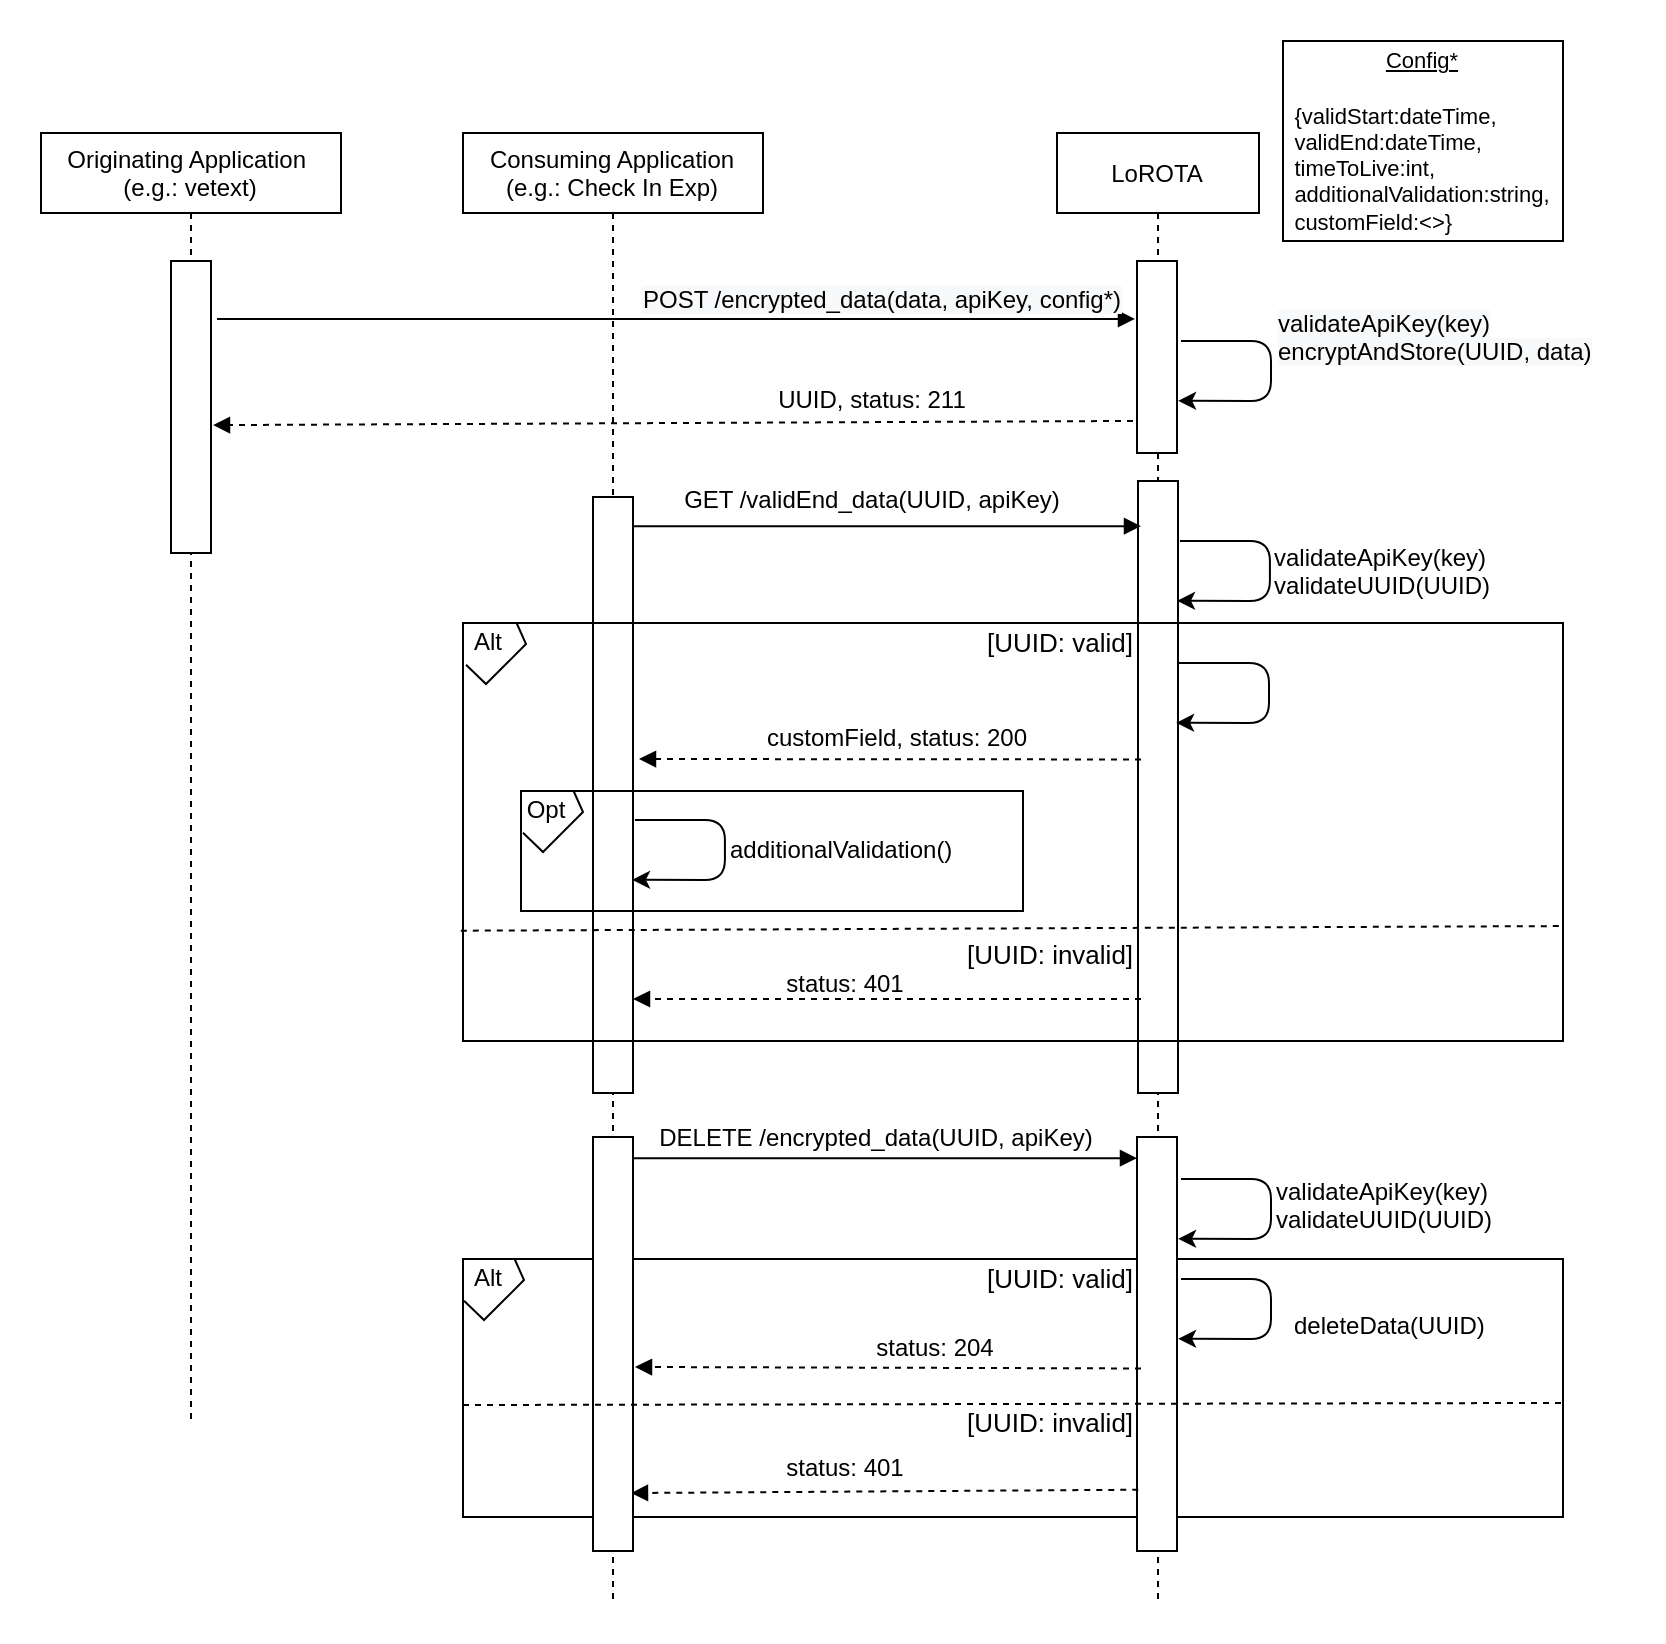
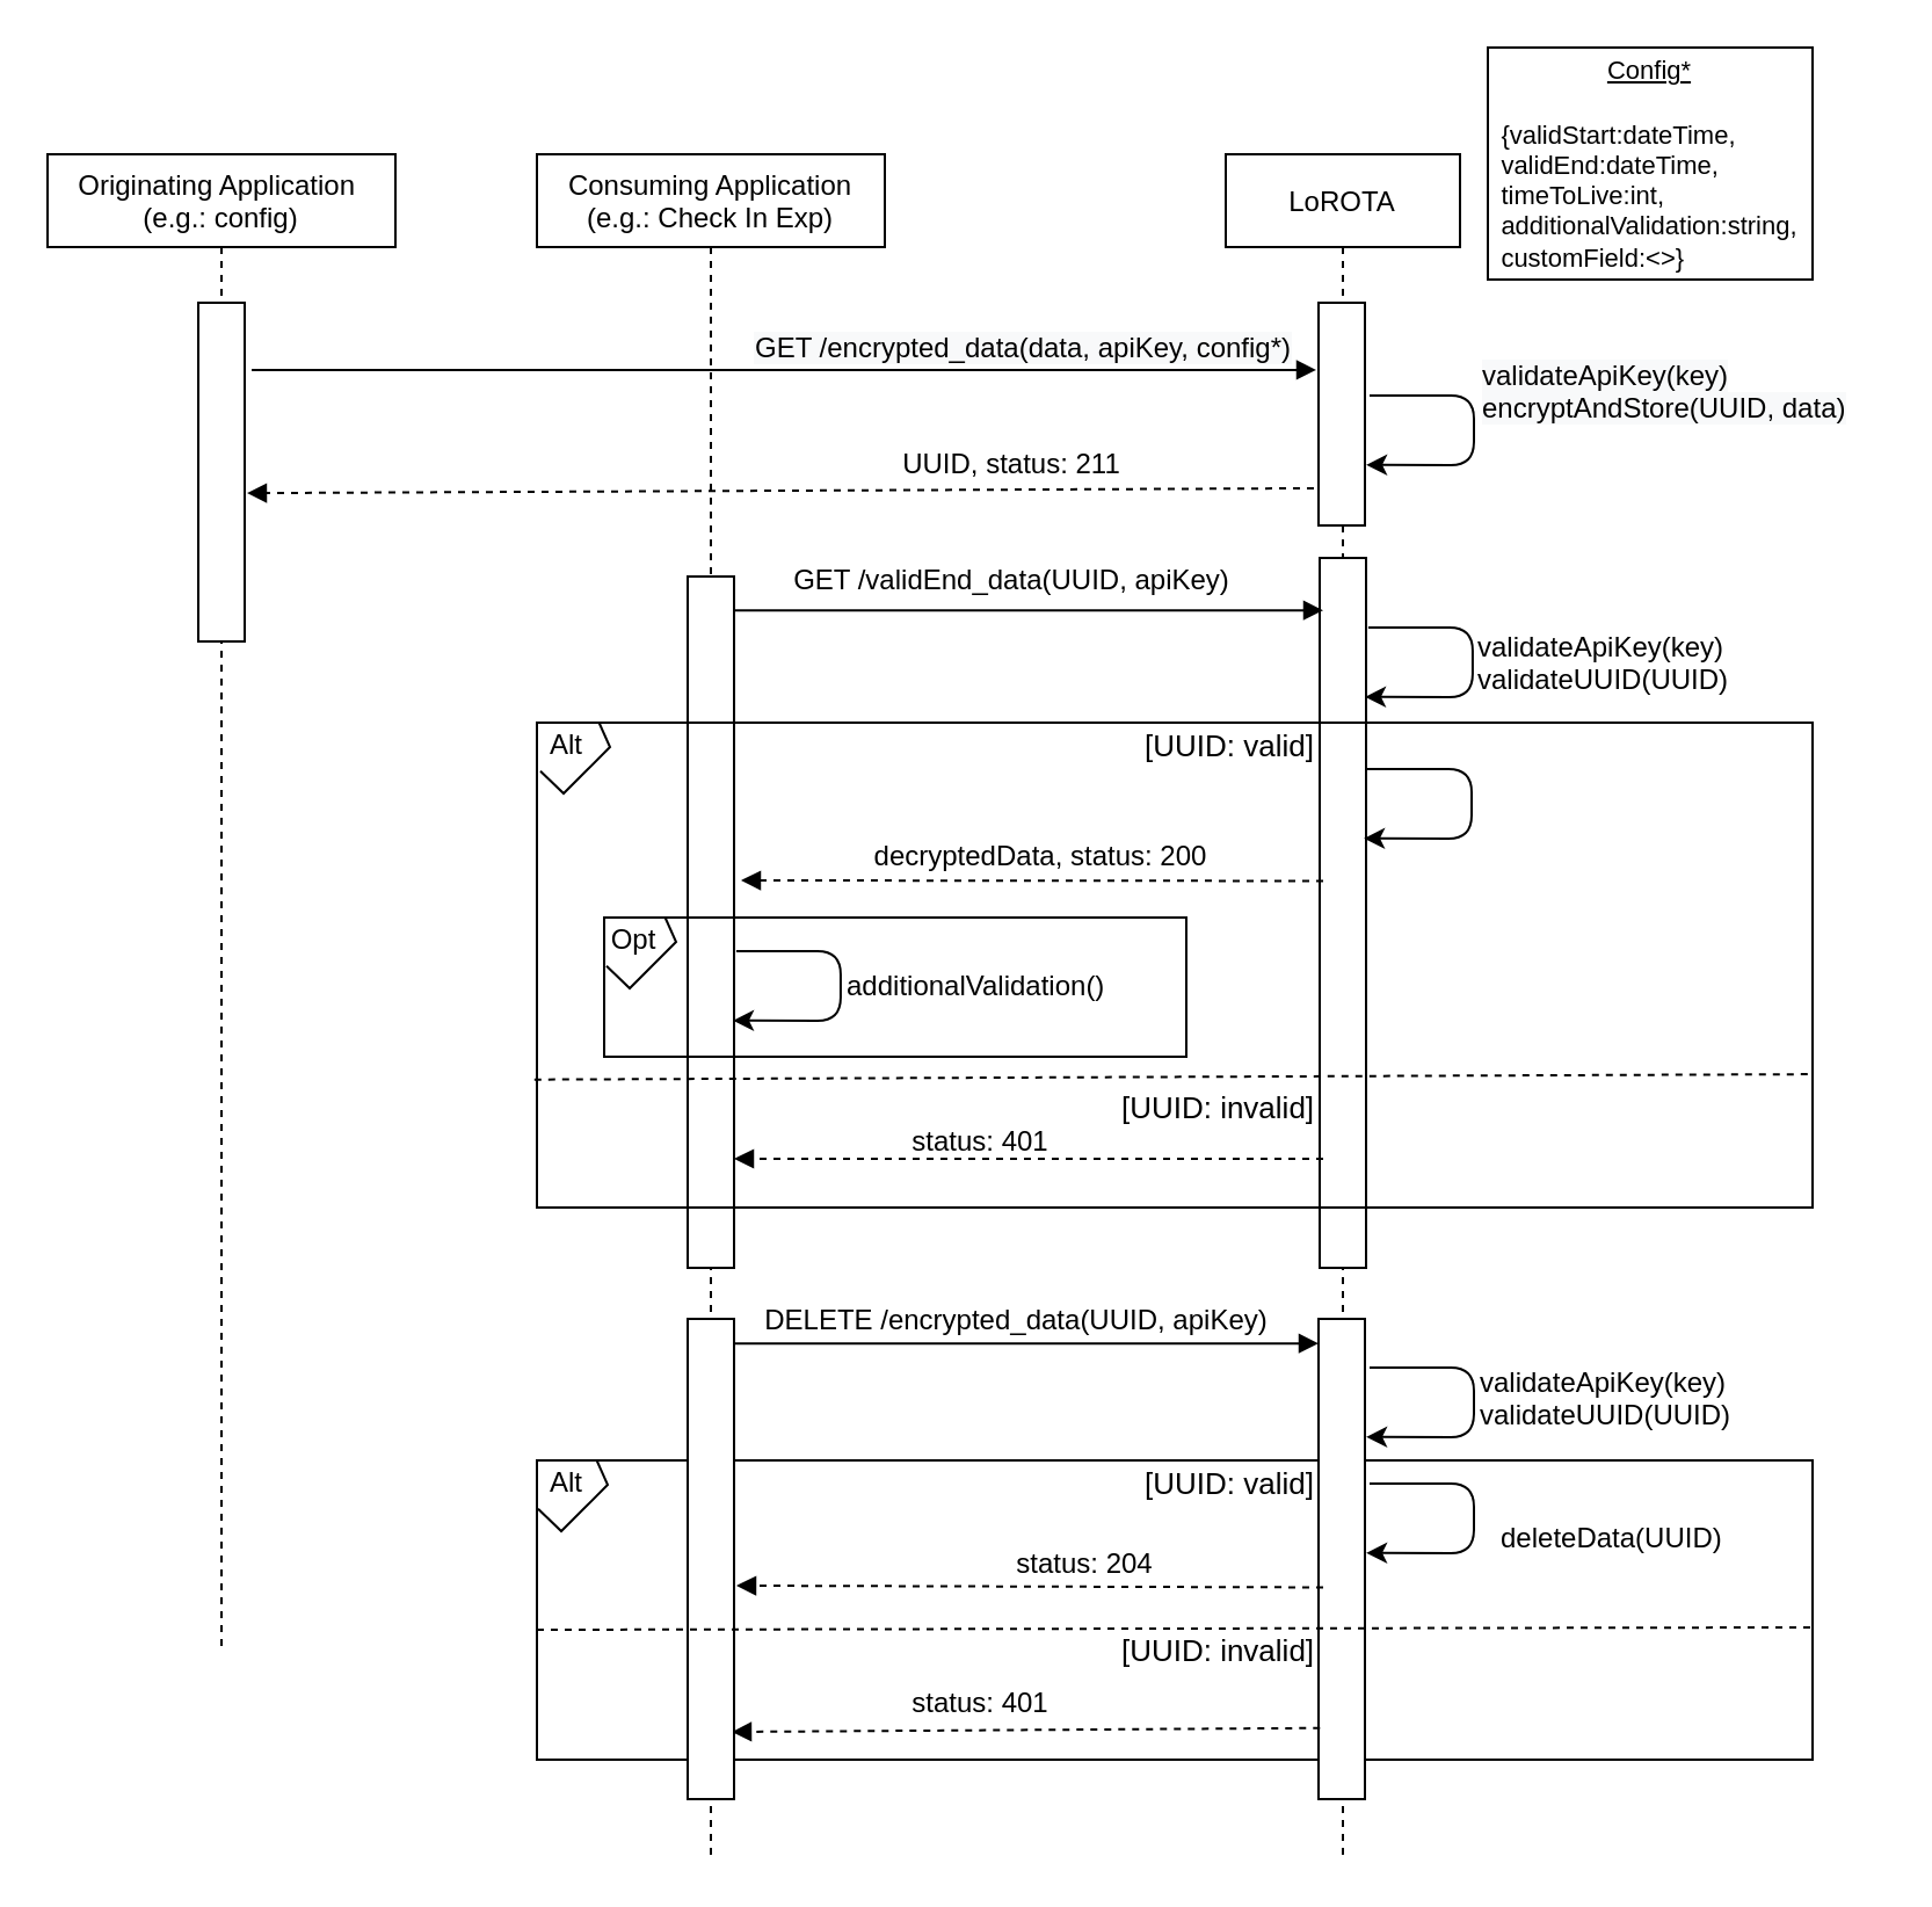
- <mxCell id="3" value="Originating Application &#10;(e.g.: vetext)" style="shape=umlLifeline;perimeter=lifelinePerimeter;container=1;collapsible=0;recursiveResize=0;rounded=0;shadow=0;strokeWidth=1;" parent="1" vertex="1"><mxGeometry x="20" y="66" width="150" height="644" as="geometry" /></mxCell>
+ <mxCell id="3" value="Originating Application &#10;(e.g.: config)" style="shape=umlLifeline;perimeter=lifelinePerimeter;container=1;collapsible=0;recursiveResize=0;rounded=0;shadow=0;strokeWidth=1;" parent="1" vertex="1"><mxGeometry x="20" y="66" width="150" height="644" as="geometry" /></mxCell>
- <mxCell id="17" value="&lt;span style=&quot;color: rgb(0 , 0 , 0) ; font-family: &amp;#34;helvetica&amp;#34; ; font-size: 12px ; font-style: normal ; font-weight: 400 ; letter-spacing: normal ; text-indent: 0px ; text-transform: none ; word-spacing: 0px ; background-color: rgb(248 , 249 , 250) ; display: inline ; float: none&quot;&gt;POST /encrypted_data(data, apiKey, config*)&lt;/span&gt;" style="text;whiteSpace=wrap;html=1;align=center;" parent="1" vertex="1"><mxGeometry x="315.5" y="136" width="250" height="20" as="geometry" /></mxCell>
+ <mxCell id="17" value="&lt;span style=&quot;color: rgb(0 , 0 , 0) ; font-family: &amp;#34;helvetica&amp;#34; ; font-size: 12px ; font-style: normal ; font-weight: 400 ; letter-spacing: normal ; text-indent: 0px ; text-transform: none ; word-spacing: 0px ; background-color: rgb(248 , 249 , 250) ; display: inline ; float: none&quot;&gt;GET /encrypted_data(data, apiKey, config*)&lt;/span&gt;" style="text;whiteSpace=wrap;html=1;align=center;" parent="1" vertex="1"><mxGeometry x="315.5" y="136" width="250" height="20" as="geometry" /></mxCell>
- <mxCell id="16" value="customField, status: 200" style="text;html=1;strokeColor=none;fillColor=none;align=center;verticalAlign=middle;whiteSpace=wrap;rounded=0;" parent="1" vertex="1"><mxGeometry x="369" y="359" width="159" height="20" as="geometry" /></mxCell>
+ <mxCell id="16" value="decryptedData, status: 200" style="text;html=1;strokeColor=none;fillColor=none;align=center;verticalAlign=middle;whiteSpace=wrap;rounded=0;" parent="1" vertex="1"><mxGeometry x="369" y="359" width="159" height="20" as="geometry" /></mxCell>
